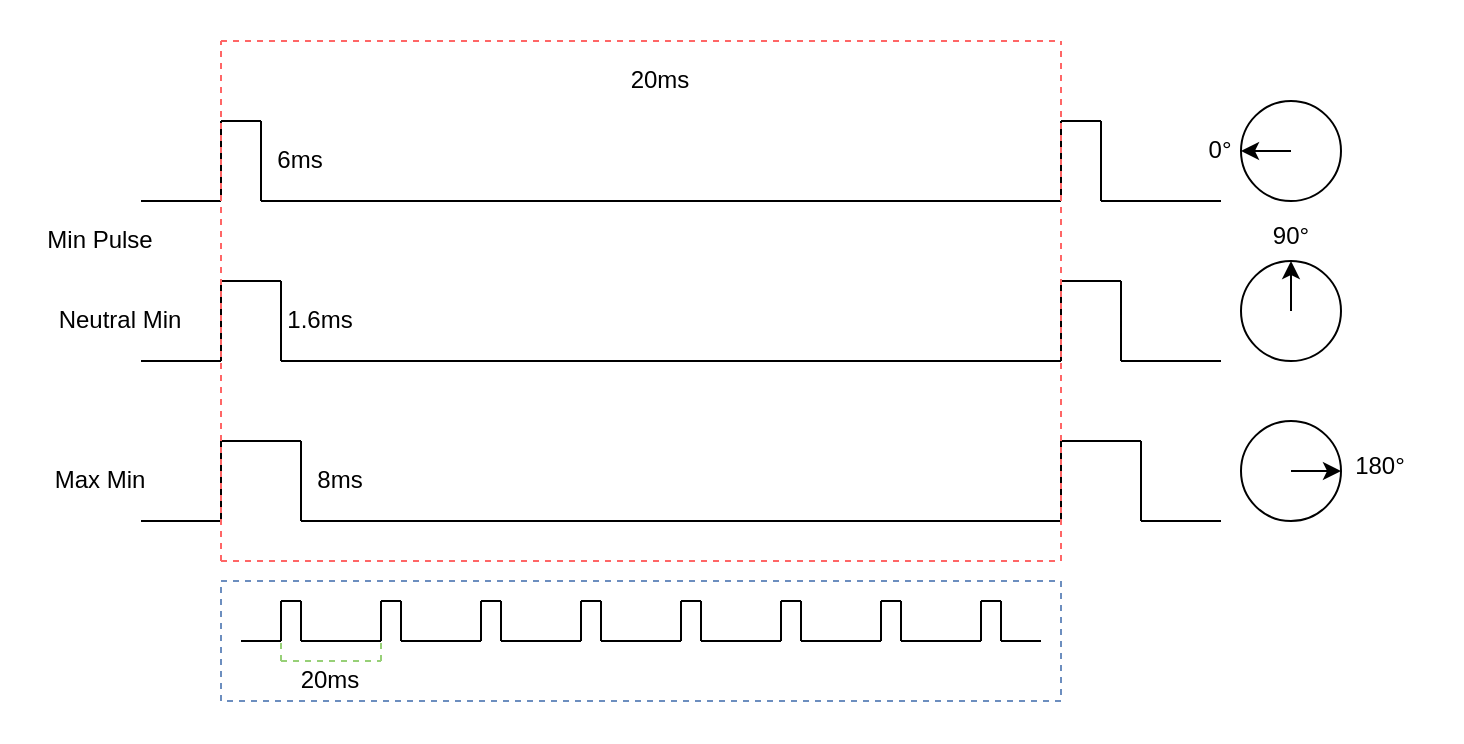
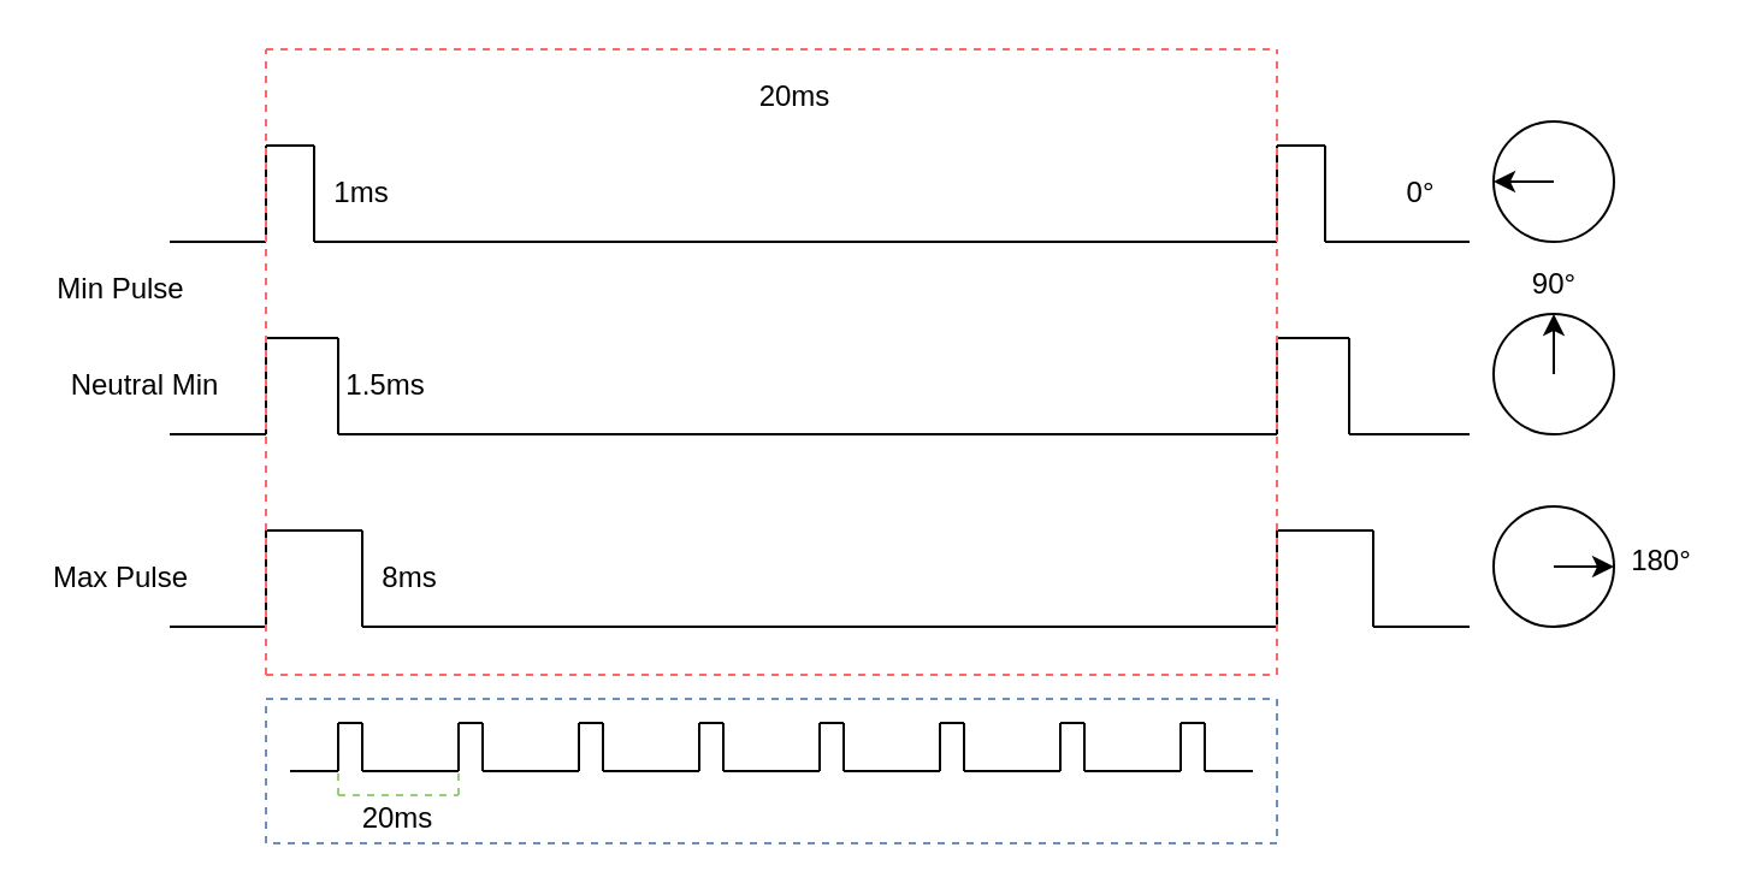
- <mxCell id="41" value="0&lt;span class=&quot;symbol&quot;&gt;°&lt;/span&gt;" style="text;html=1;strokeColor=none;fillColor=none;align=center;verticalAlign=middle;whiteSpace=wrap;rounded=0;" vertex="1" parent="1"><mxGeometry x="600" y="65" width="20" height="20" as="geometry" /></mxCell>
+ <mxCell id="41" value="0&lt;span class=&quot;symbol&quot;&gt;°&lt;/span&gt;" style="text;html=1;strokeColor=none;fillColor=none;align=center;verticalAlign=middle;whiteSpace=wrap;rounded=0;" vertex="1" parent="1"><mxGeometry x="580" y="70" width="20" height="20" as="geometry" /></mxCell>
- <mxCell id="77" value="6ms" style="text;html=1;strokeColor=none;fillColor=none;align=center;verticalAlign=middle;whiteSpace=wrap;rounded=0;" vertex="1" parent="1"><mxGeometry x="130" y="70" width="40" height="20" as="geometry" /></mxCell>
+ <mxCell id="77" value="1ms" style="text;html=1;strokeColor=none;fillColor=none;align=center;verticalAlign=middle;whiteSpace=wrap;rounded=0;" vertex="1" parent="1"><mxGeometry x="130" y="70" width="40" height="20" as="geometry" /></mxCell>
- <mxCell id="78" value="1.6ms" style="text;html=1;strokeColor=none;fillColor=none;align=center;verticalAlign=middle;whiteSpace=wrap;rounded=0;" vertex="1" parent="1"><mxGeometry x="140" y="150" width="40" height="20" as="geometry" /></mxCell>
+ <mxCell id="78" value="1.5ms" style="text;html=1;strokeColor=none;fillColor=none;align=center;verticalAlign=middle;whiteSpace=wrap;rounded=0;" vertex="1" parent="1"><mxGeometry x="140" y="150" width="40" height="20" as="geometry" /></mxCell>
- <mxCell id="38" value="Max Min" style="text;html=1;strokeColor=none;fillColor=none;align=center;verticalAlign=middle;whiteSpace=wrap;rounded=0;" vertex="1" parent="1"><mxGeometry x="20" y="230" width="60" height="20" as="geometry" /></mxCell>
+ <mxCell id="38" value="Max Pulse" style="text;html=1;strokeColor=none;fillColor=none;align=center;verticalAlign=middle;whiteSpace=wrap;rounded=0;" vertex="1" parent="1"><mxGeometry x="20" y="230" width="60" height="20" as="geometry" /></mxCell>
